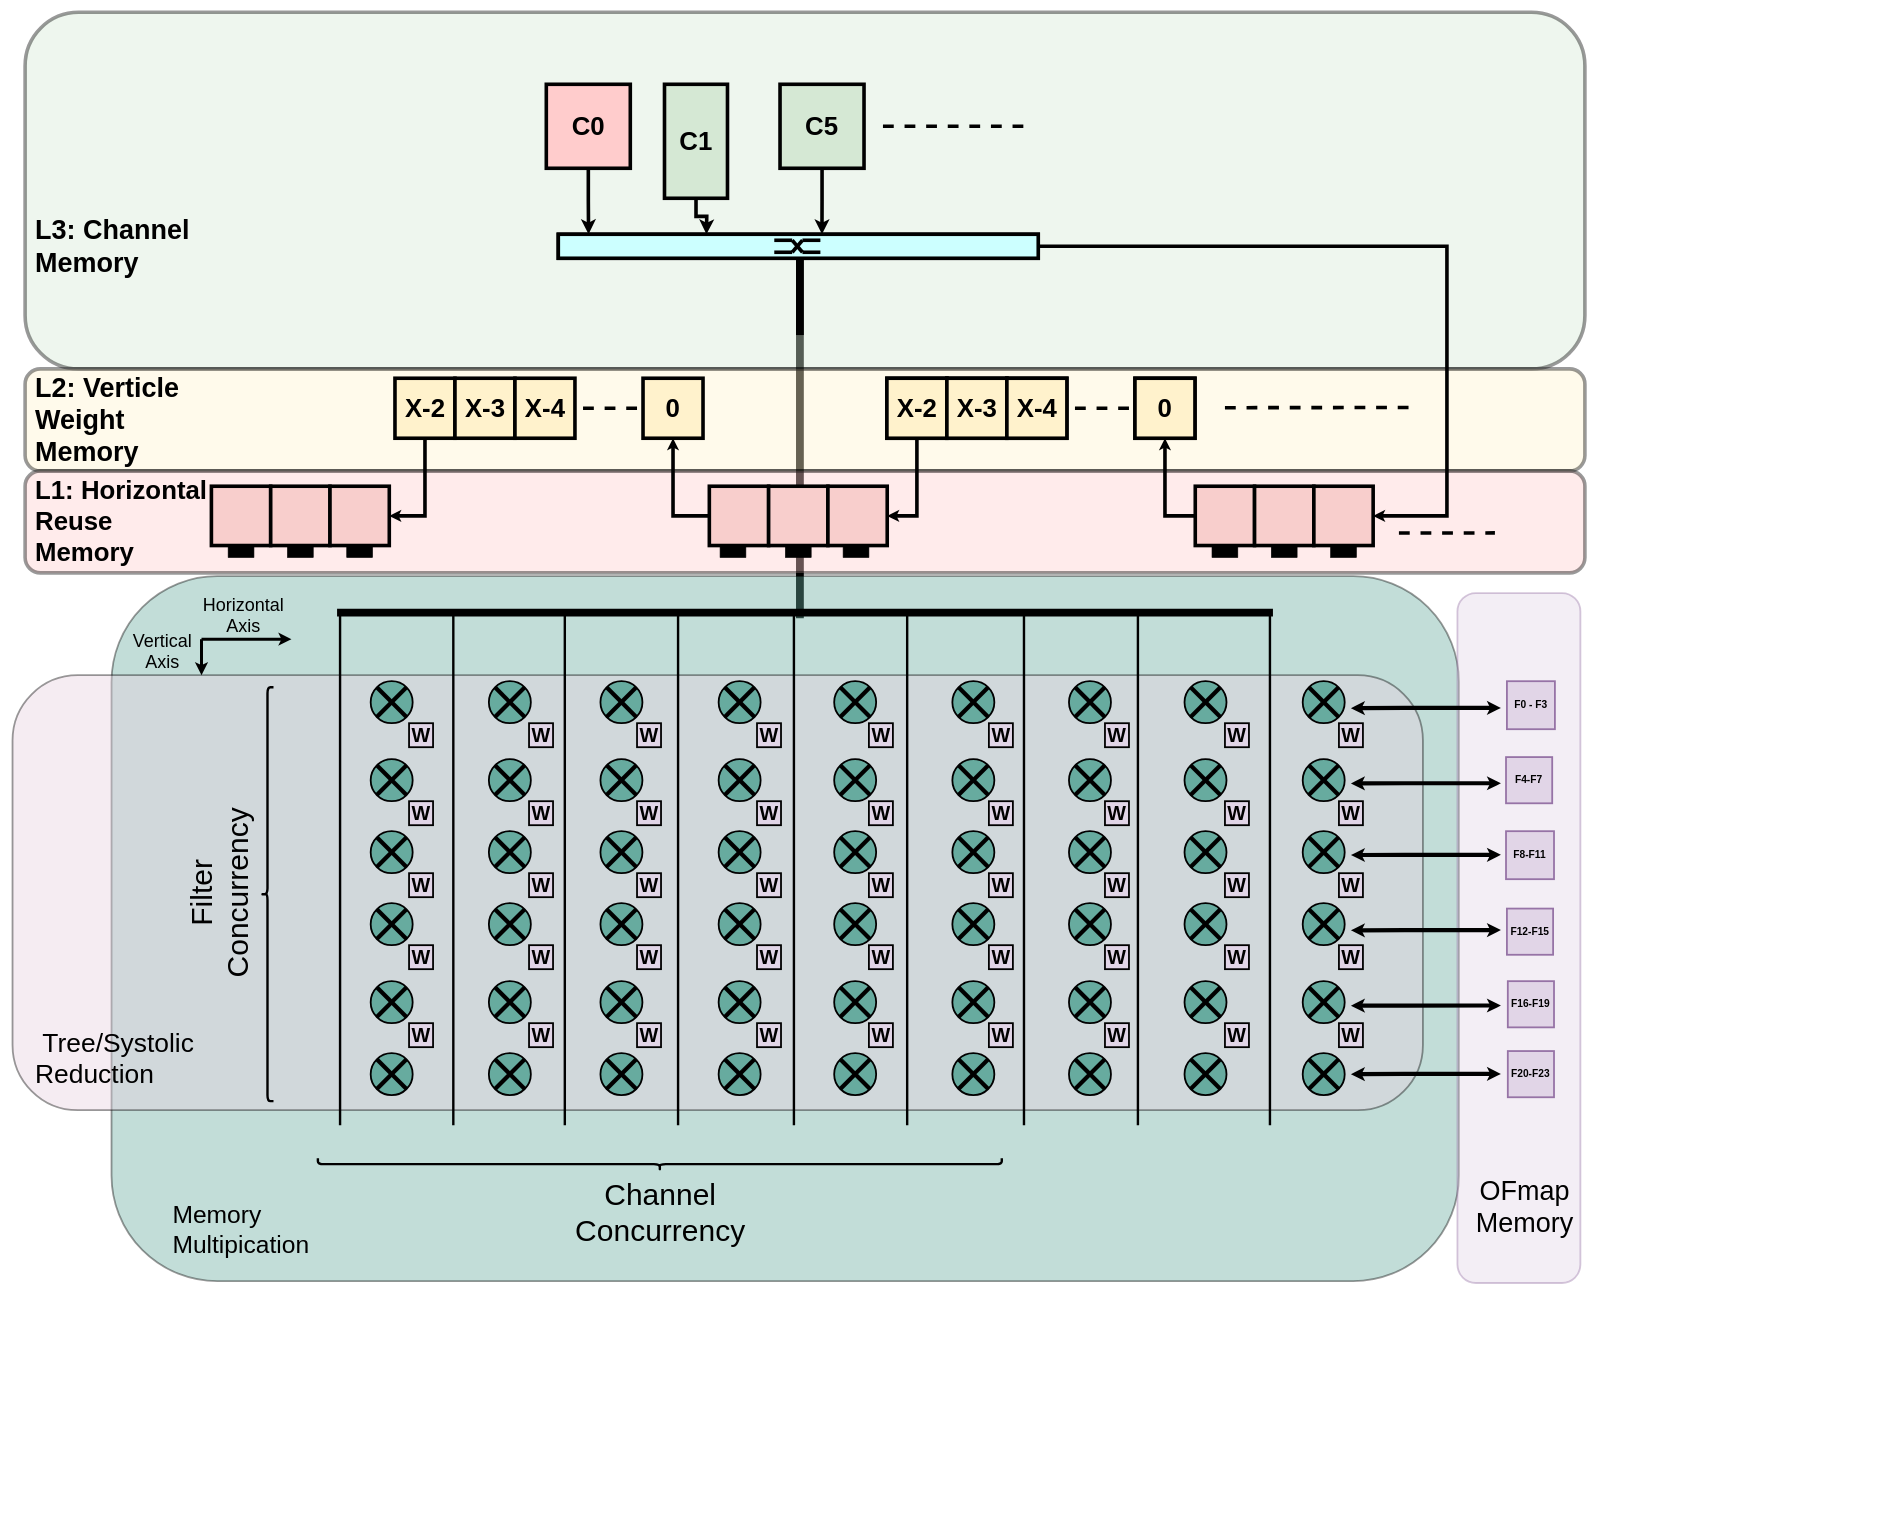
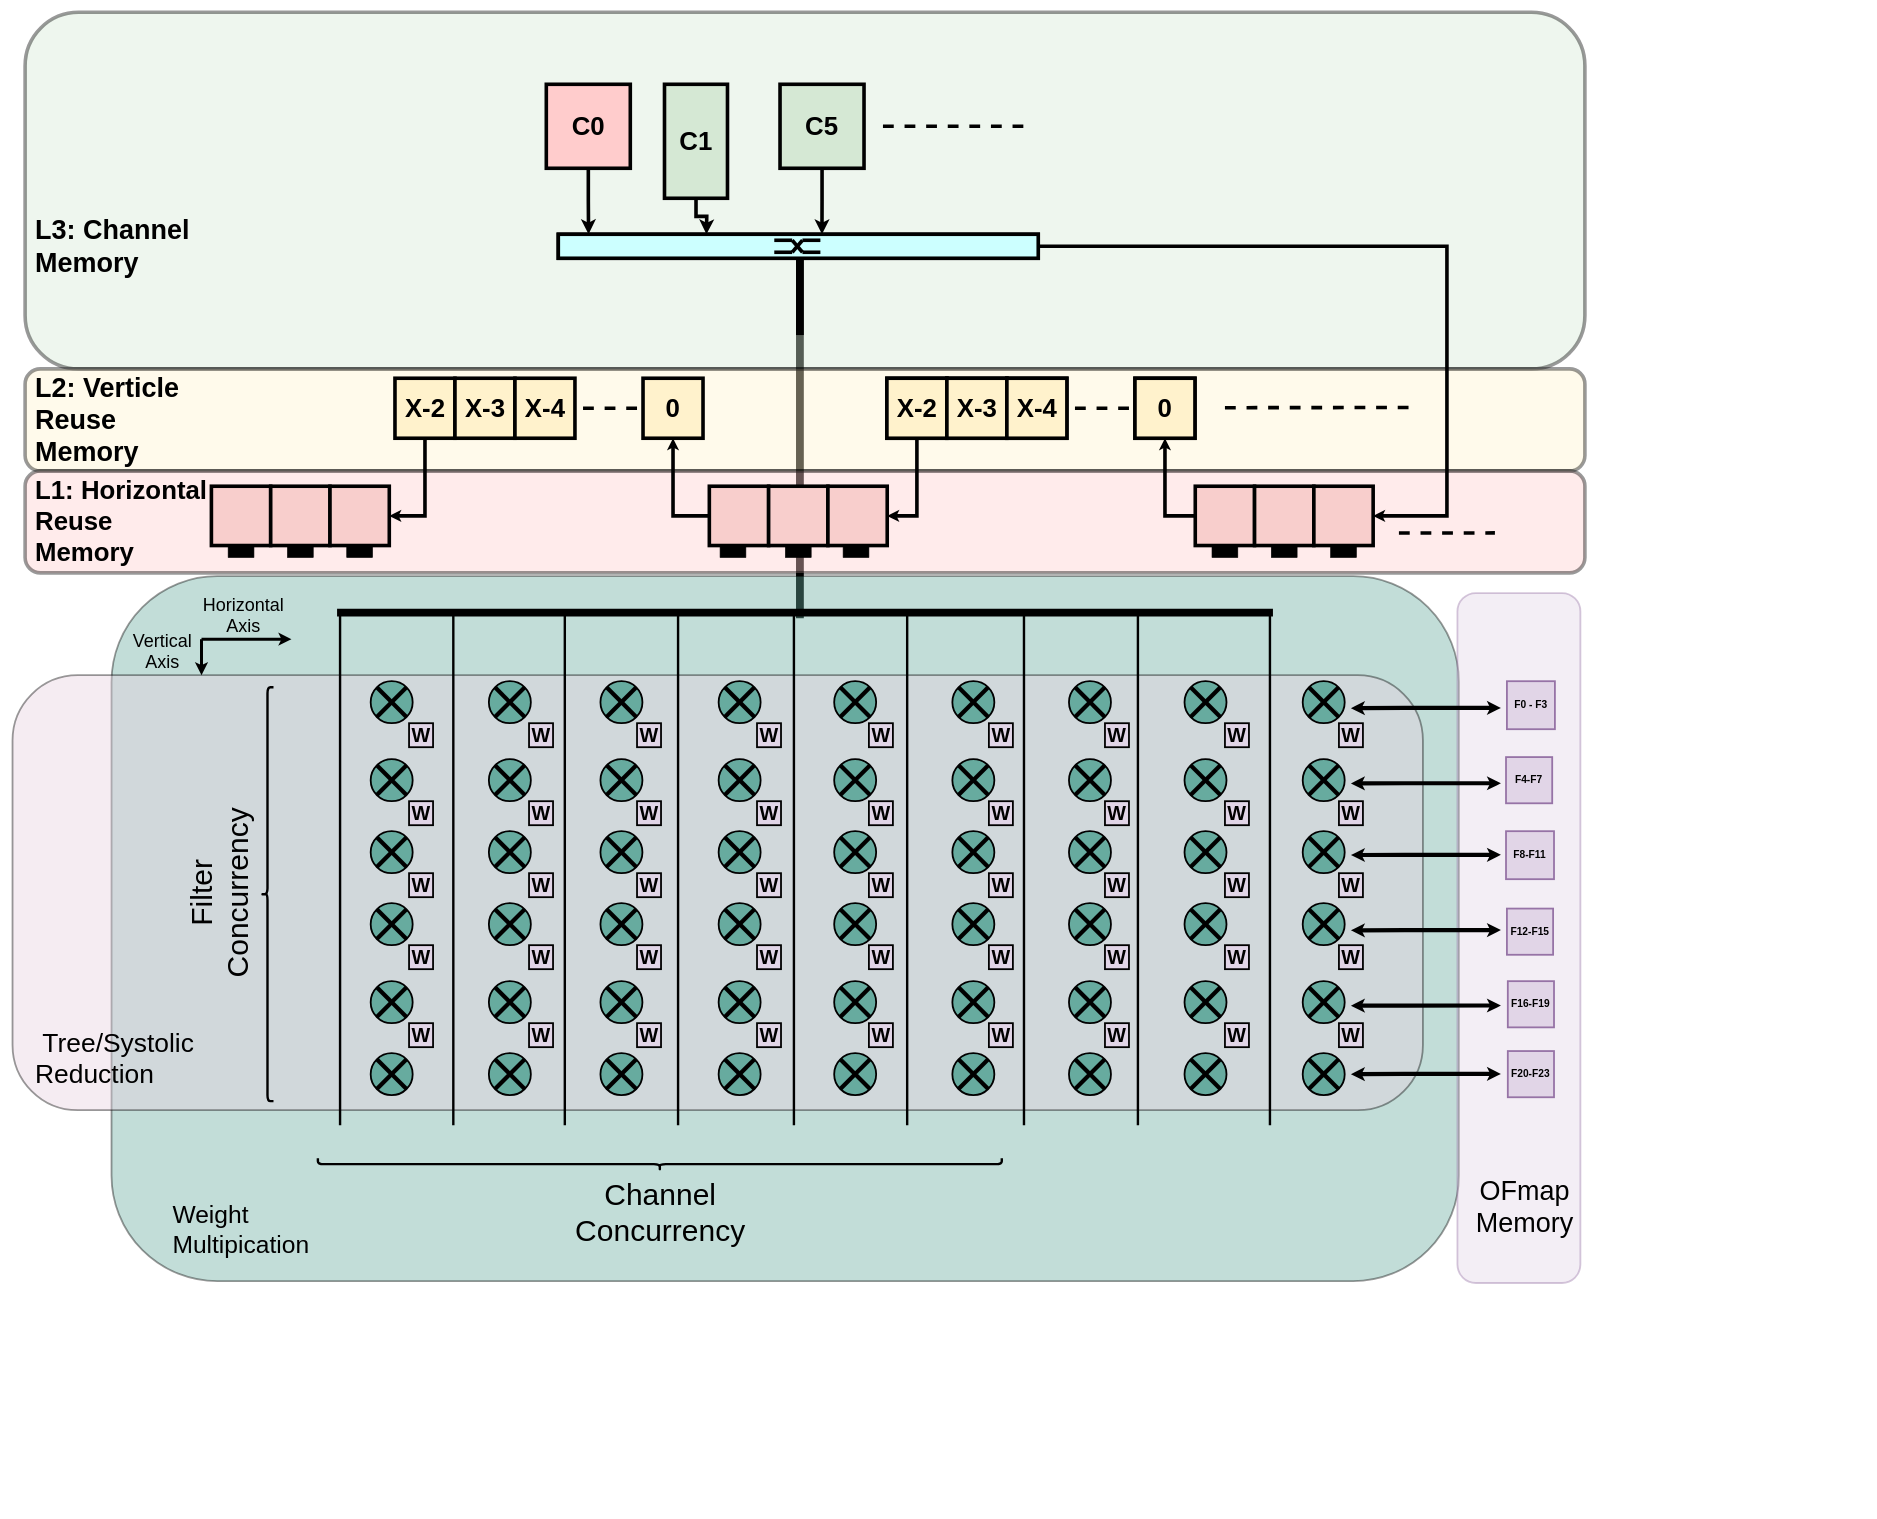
- <mxCell id="42" value="L2: Verticle Weight Memory" style="text;html=1;strokeColor=none;fillColor=none;align=left;verticalAlign=middle;whiteSpace=wrap;rounded=0;glass=0;fontSize=45;strokeWidth=6;fontStyle=1" parent="1" vertex="1"><mxGeometry x="55.98" y="634.42" width="260" height="130" as="geometry" /></mxCell>
+ <mxCell id="42" value="L2: Verticle Reuse Memory" style="text;html=1;strokeColor=none;fillColor=none;align=left;verticalAlign=middle;whiteSpace=wrap;rounded=0;glass=0;fontSize=45;strokeWidth=6;fontStyle=1" parent="1" vertex="1"><mxGeometry x="55.98" y="634.42" width="260" height="130" as="geometry" /></mxCell>
- <mxCell id="164" value="Memory&amp;nbsp;&lt;br style=&quot;font-size: 41px;&quot;&gt;Multipication" style="text;html=1;strokeColor=none;fillColor=none;align=left;verticalAlign=middle;whiteSpace=wrap;rounded=0;glass=0;fontSize=41;" parent="1" vertex="1"><mxGeometry x="285" y="1985" width="199.99" height="130" as="geometry" /></mxCell>
+ <mxCell id="164" value="Weight&amp;nbsp;&lt;br style=&quot;font-size: 41px;&quot;&gt;Multipication" style="text;html=1;strokeColor=none;fillColor=none;align=left;verticalAlign=middle;whiteSpace=wrap;rounded=0;glass=0;fontSize=41;" parent="1" vertex="1"><mxGeometry x="285" y="1985" width="199.99" height="130" as="geometry" /></mxCell>
